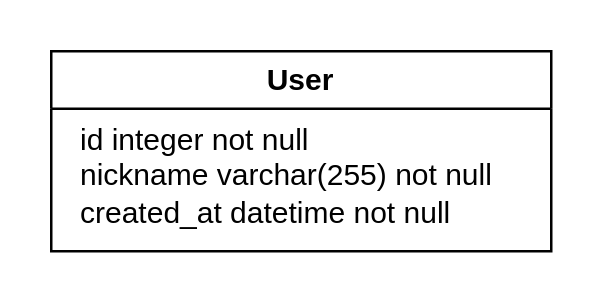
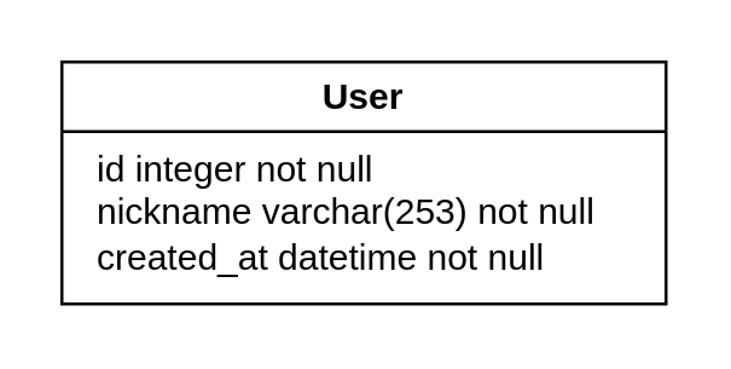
- <mxCell id="3" value="id integer not null&lt;br&gt;nickname varchar(255) not null&lt;br&gt;created_at datetime not null" style="text;html=1;align=left;verticalAlign=middle;resizable=0;points=[];autosize=1;strokeColor=none;fillColor=none;" parent="2" vertex="1"><mxGeometry x="10" y="20" width="190" height="60" as="geometry" /></mxCell>
+ <mxCell id="3" value="id integer not null&lt;br&gt;nickname varchar(253) not null&lt;br&gt;created_at datetime not null" style="text;html=1;align=left;verticalAlign=middle;resizable=0;points=[];autosize=1;strokeColor=none;fillColor=none;" parent="2" vertex="1"><mxGeometry x="10" y="20" width="190" height="60" as="geometry" /></mxCell>
